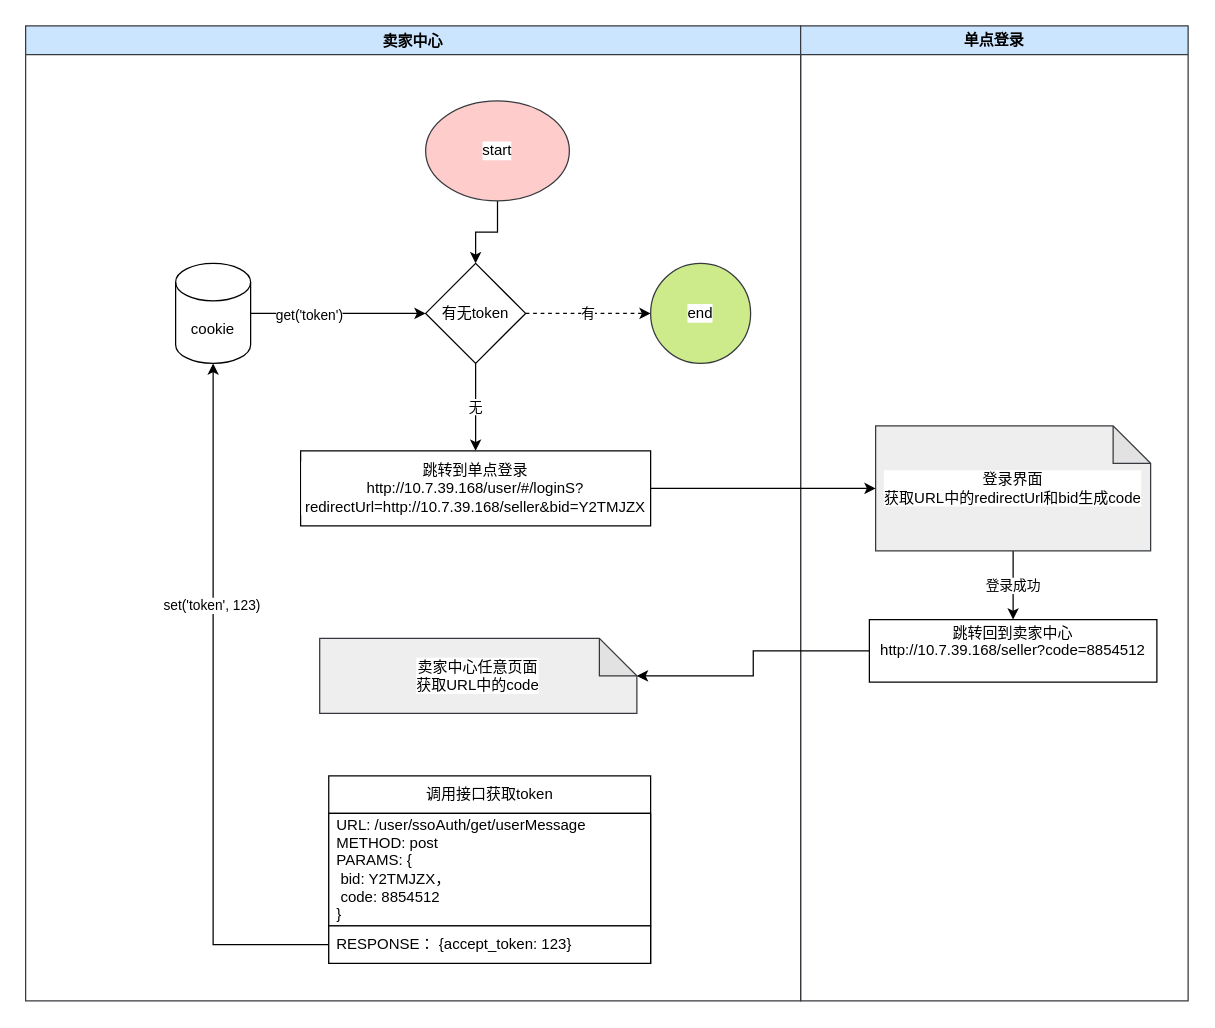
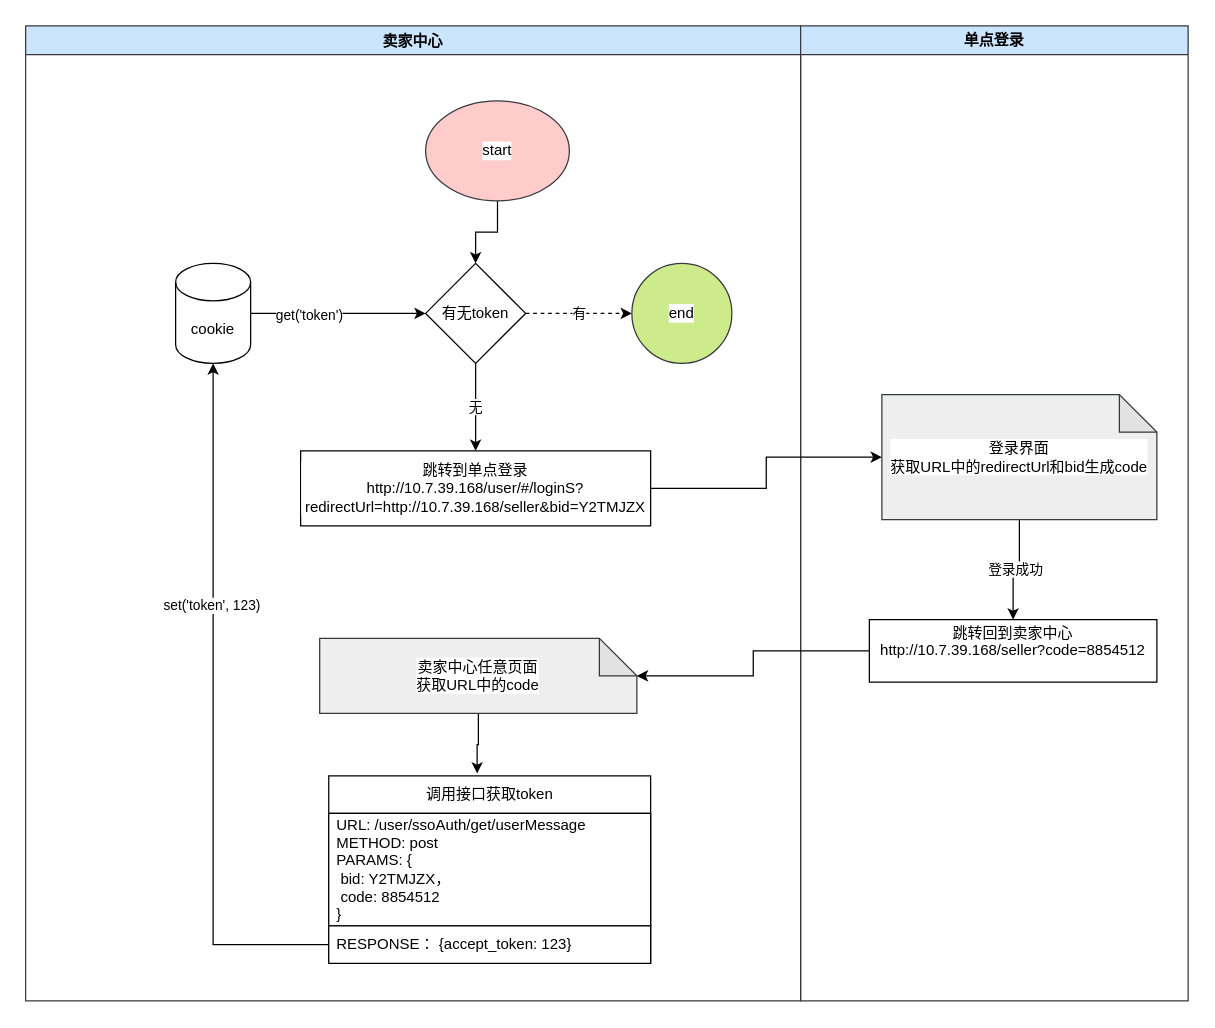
- <mxCell id="19" value="end" style="ellipse;whiteSpace=wrap;html=1;aspect=fixed;labelBackgroundColor=default;labelBorderColor=none;strokeColor=#36393d;fillColor=#cdeb8b;align=center;verticalAlign=middle;fontColor=default;" vertex="1" parent="2"><mxGeometry x="500" y="190" width="80" height="80" as="geometry" /></mxCell>
+ <mxCell id="19" value="end" style="ellipse;whiteSpace=wrap;html=1;aspect=fixed;labelBackgroundColor=default;labelBorderColor=none;strokeColor=#36393d;fillColor=#cdeb8b;align=center;verticalAlign=middle;fontColor=default;" vertex="1" parent="2"><mxGeometry x="485" y="190" width="80" height="80" as="geometry" /></mxCell>
- <mxCell id="23" value="&lt;span style=&quot;&quot;&gt;登录界面&lt;/span&gt;&lt;br style=&quot;&quot;&gt;&lt;span style=&quot;&quot;&gt;获取URL中的&lt;/span&gt;&lt;span&gt;redirectUrl和&lt;/span&gt;&lt;span&gt;bid生成code&lt;/span&gt;" style="shape=note;whiteSpace=wrap;html=1;backgroundOutline=1;darkOpacity=0.05;labelBackgroundColor=default;strokeColor=#36393d;fillColor=#eeeeee;align=center;fontColor=default;" vertex="1" parent="20"><mxGeometry x="60" y="320" width="220" height="100" as="geometry" /></mxCell>
+ <mxCell id="23" value="&lt;span style=&quot;&quot;&gt;登录界面&lt;/span&gt;&lt;br style=&quot;&quot;&gt;&lt;span style=&quot;&quot;&gt;获取URL中的&lt;/span&gt;&lt;span&gt;redirectUrl和&lt;/span&gt;&lt;span&gt;bid生成code&lt;/span&gt;" style="shape=note;whiteSpace=wrap;html=1;backgroundOutline=1;darkOpacity=0.05;labelBackgroundColor=default;strokeColor=#36393d;fillColor=#eeeeee;align=center;fontColor=default;" vertex="1" parent="20"><mxGeometry x="65" y="295" width="220" height="100" as="geometry" /></mxCell>
+ <mxCell id="3" style="edgeStyle=orthogonalEdgeStyle;rounded=0;orthogonalLoop=1;jettySize=auto;html=1;labelBackgroundColor=default;fontColor=default;strokeColor=default;fillColor=default;entryX=0.461;entryY=-0.013;entryDx=0;entryDy=0;entryPerimeter=0;" edge="1" parent="2" source="11" target="7"><mxGeometry relative="1" as="geometry"><mxPoint x="346.3" y="525" as="sourcePoint" /><mxPoint x="346.435" y="600" as="targetPoint" /></mxGeometry></mxCell>
